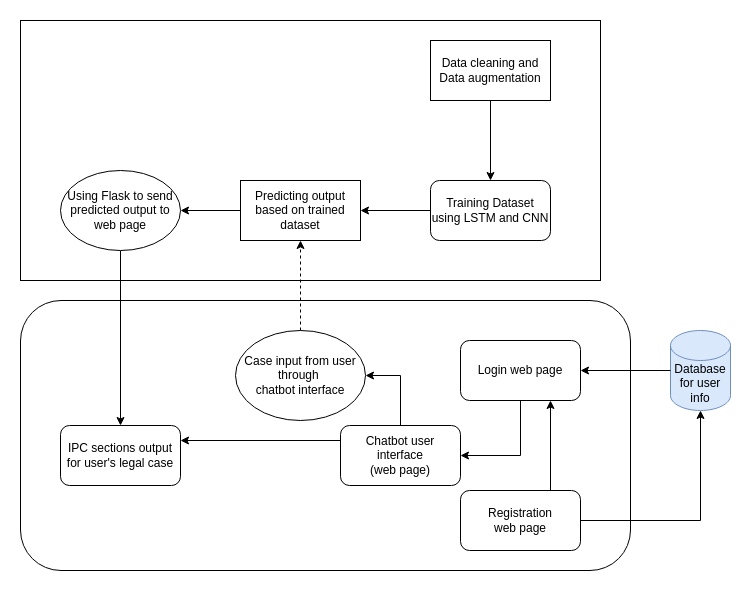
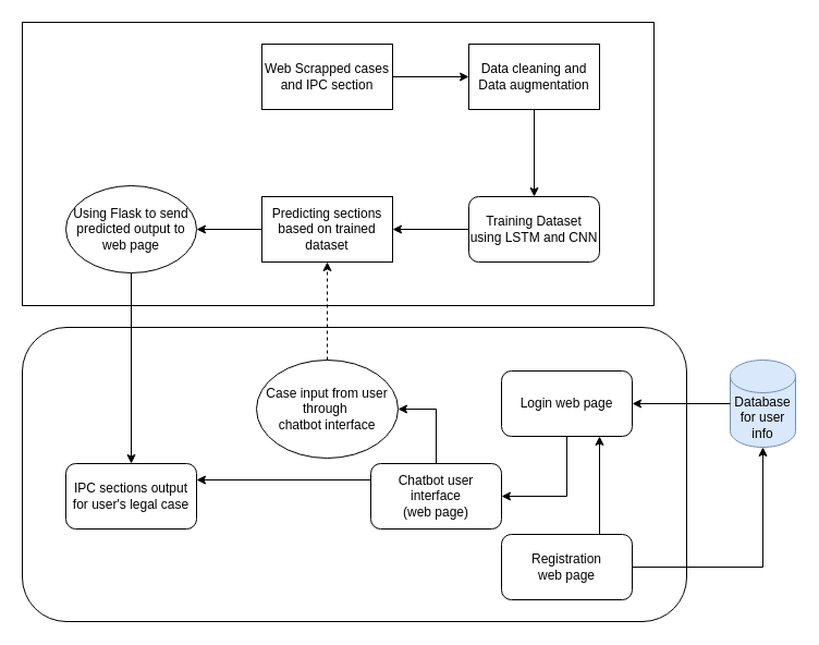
+ <mxCell id="4" value="Web Scrapped cases and IPC section" style="rounded=0;whiteSpace=wrap;html=1;" parent="1" vertex="1"><mxGeometry x="240" y="40" width="120" height="60" as="geometry" /></mxCell>
+ <mxCell id="6" value="" style="endArrow=classic;html=1;rounded=0;exitX=1;exitY=0.5;exitDx=0;exitDy=0;entryX=0;entryY=0.5;entryDx=0;entryDy=0;" parent="1" source="4" target="5" edge="1"><mxGeometry width="50" height="50" relative="1" as="geometry"><mxPoint x="320" y="230" as="sourcePoint" /><mxPoint x="370" y="180" as="targetPoint" /></mxGeometry></mxCell>
- <mxCell id="12" value="Predicting output based on trained dataset" style="rounded=0;whiteSpace=wrap;html=1;" vertex="1" parent="1"><mxGeometry x="240" y="180" width="120" height="60" as="geometry" /></mxCell>
+ <mxCell id="12" value="Predicting sections based on trained dataset" style="rounded=0;whiteSpace=wrap;html=1;" vertex="1" parent="1"><mxGeometry x="240" y="180" width="120" height="60" as="geometry" /></mxCell>
